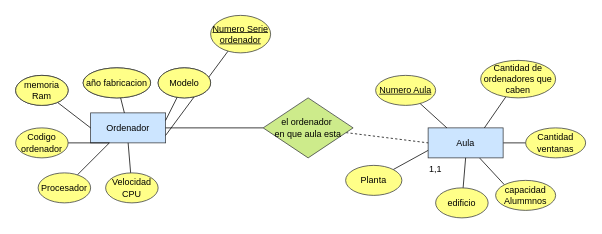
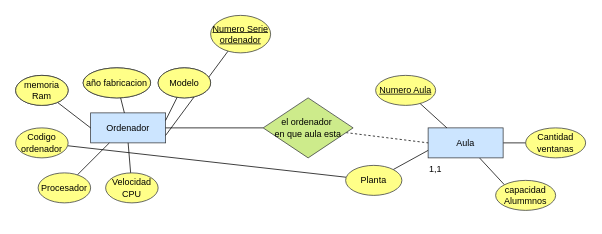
- <mxCell id="24" value="Cantidad de ordenadores que caben" style="ellipse;whiteSpace=wrap;html=1;align=center;fillColor=#ffff88;strokeColor=#36393d;" vertex="1" parent="1"><mxGeometry x="640" y="80" width="100" height="50" as="geometry" /></mxCell>
- <mxCell id="23" style="edgeStyle=none;rounded=0;orthogonalLoop=1;jettySize=auto;html=1;entryX=0.75;entryY=0;entryDx=0;entryDy=0;endArrow=none;endFill=0;" edge="1" parent="1" source="24" target="5"><mxGeometry relative="1" as="geometry" /></mxCell>
- <mxCell id="14" style="edgeStyle=none;rounded=0;orthogonalLoop=1;jettySize=auto;html=1;entryX=0.25;entryY=1;entryDx=0;entryDy=0;endArrow=none;endFill=0;" edge="1" parent="1" source="15" target="2"><mxGeometry relative="1" as="geometry" /></mxCell>
+ <mxCell id="14" style="edgeStyle=none;rounded=0;orthogonalLoop=1;jettySize=auto;html=1;endArrow=none;endFill=0;" edge="1" parent="1" source="15" target="26"><mxGeometry relative="1" as="geometry" /></mxCell>
- <mxCell id="27" style="edgeStyle=none;rounded=0;orthogonalLoop=1;jettySize=auto;html=1;entryX=0.5;entryY=1;entryDx=0;entryDy=0;endArrow=none;endFill=0;" edge="1" parent="1" source="28" target="5"><mxGeometry relative="1" as="geometry" /></mxCell>
- <mxCell id="28" value="edificio" style="ellipse;whiteSpace=wrap;html=1;align=center;fillColor=#ffff88;strokeColor=#36393d;" vertex="1" parent="1"><mxGeometry x="580" y="250" width="70" height="40" as="geometry" /></mxCell>
